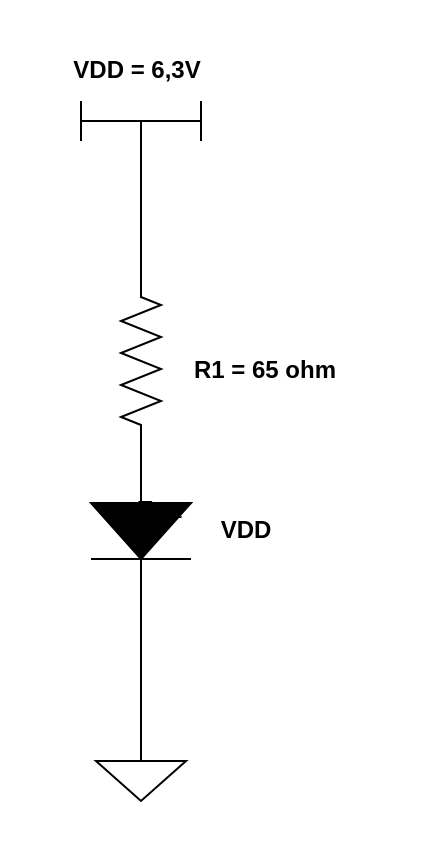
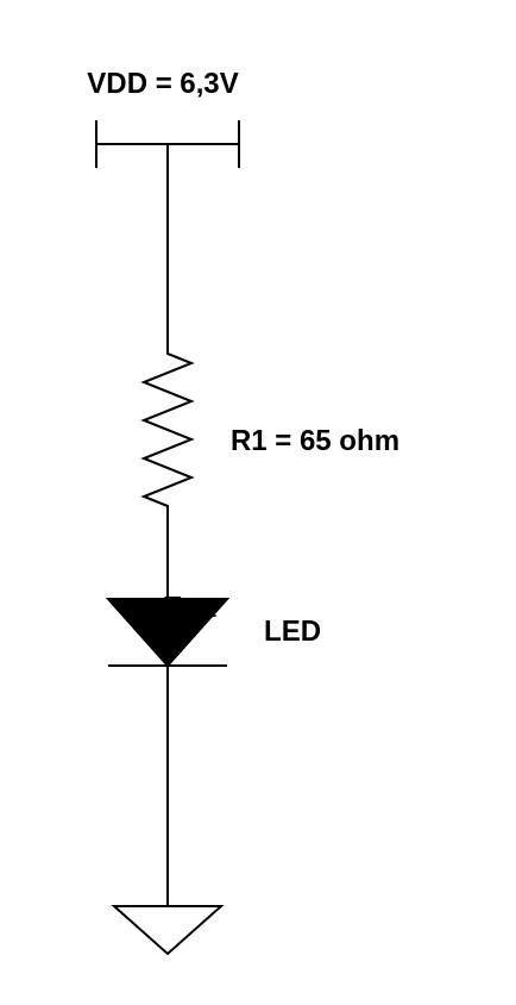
- <mxCell id="11" value="&lt;b&gt;VDD&lt;/b&gt;" style="text;html=1;align=center;verticalAlign=middle;whiteSpace=wrap;rounded=0;" parent="1" vertex="1"><mxGeometry x="92.5" y="250" width="60" height="30" as="geometry" /></mxCell>
+ <mxCell id="11" value="&lt;b&gt;LED&lt;/b&gt;" style="text;html=1;align=center;verticalAlign=middle;whiteSpace=wrap;rounded=0;" parent="1" vertex="1"><mxGeometry x="92.5" y="250" width="60" height="30" as="geometry" /></mxCell>
